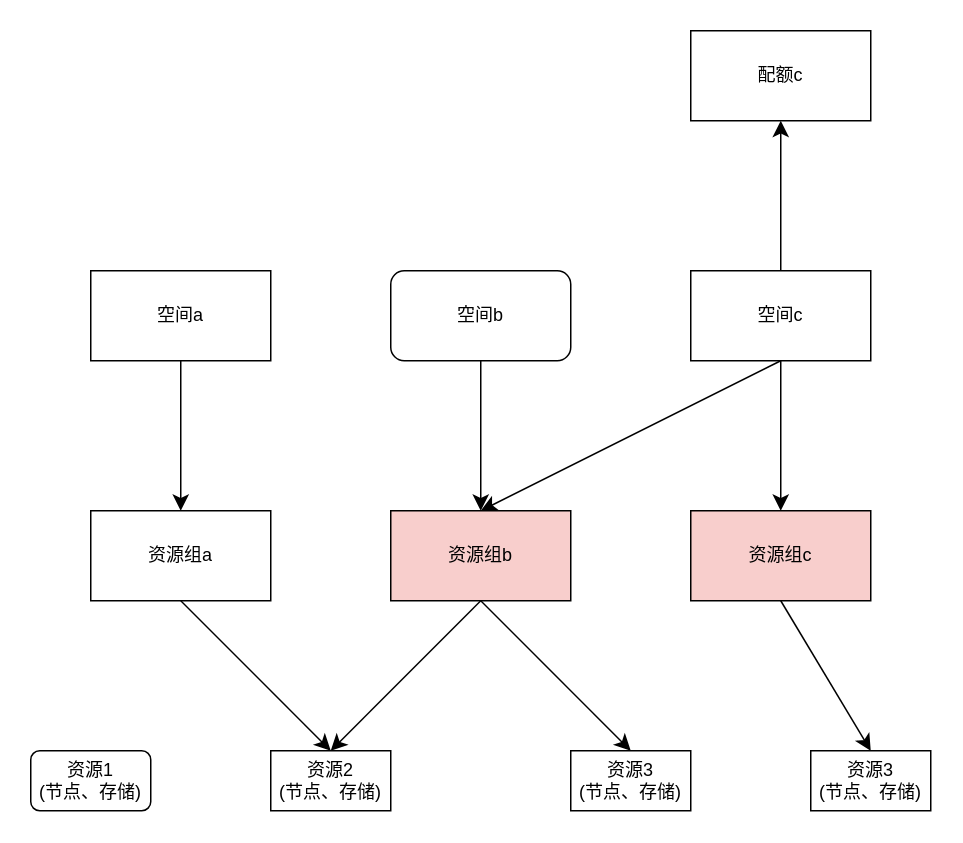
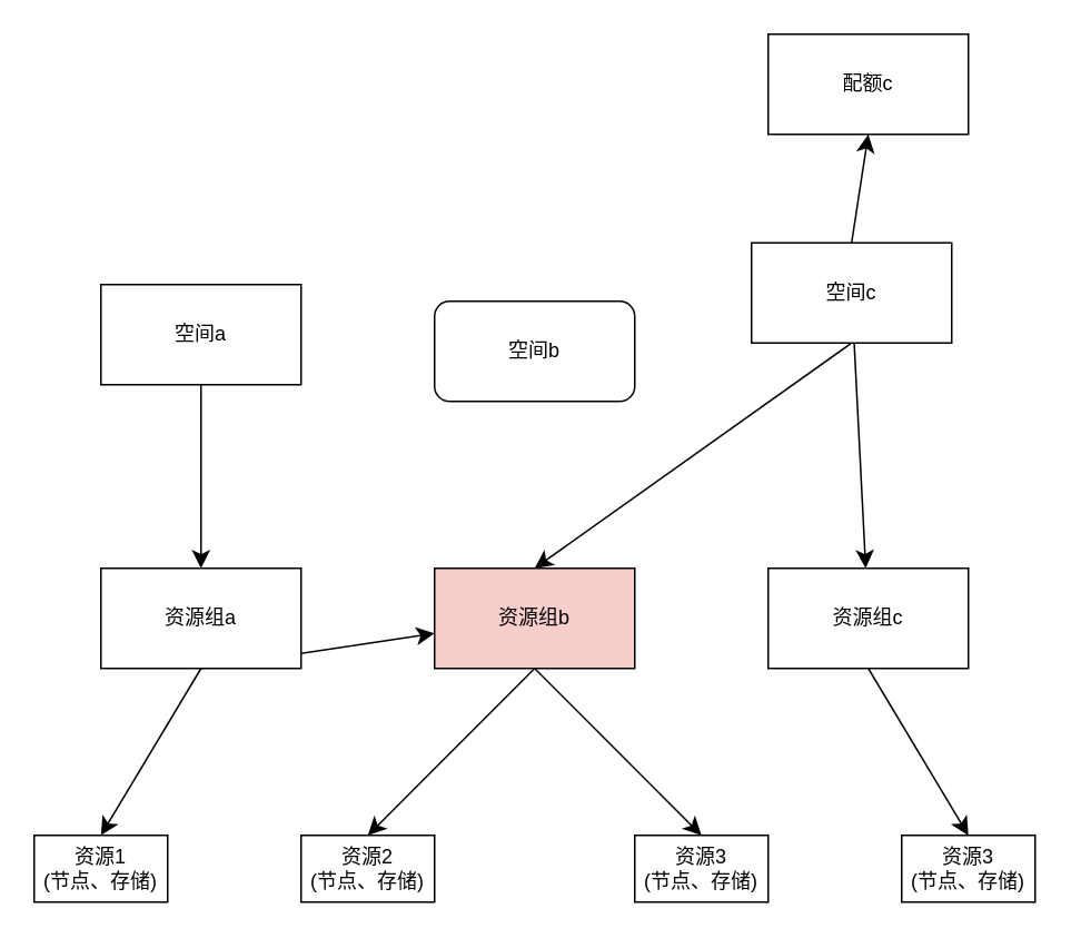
- <mxCell id="3" value="空间a" style="rounded=0;whiteSpace=wrap;html=1;" vertex="1" parent="1"><mxGeometry x="60" y="180" width="120" height="60" as="geometry" /></mxCell>
+ <mxCell id="3" value="空间a" style="rounded=0;whiteSpace=wrap;html=1;" vertex="1" parent="1"><mxGeometry x="60" y="170" width="120" height="60" as="geometry" /></mxCell>
- <mxCell id="9" value="空间c" style="rounded=0;whiteSpace=wrap;html=1;" vertex="1" parent="1"><mxGeometry x="460" y="180" width="120" height="60" as="geometry" /></mxCell>
+ <mxCell id="9" value="空间c" style="rounded=0;whiteSpace=wrap;html=1;" vertex="1" parent="1"><mxGeometry x="450" y="145" width="120" height="60" as="geometry" /></mxCell>
- <mxCell id="4" value="" style="edgeStyle=none;curved=1;rounded=0;orthogonalLoop=1;jettySize=auto;html=1;fontSize=12;startSize=8;endSize=8;" edge="1" parent="1" source="5" target="15"><mxGeometry relative="1" as="geometry" /></mxCell>
- <mxCell id="17" value="资源组c" style="rounded=0;whiteSpace=wrap;html=1;fillColor=#f8cecc;" vertex="1" parent="1"><mxGeometry x="460" y="340" width="120" height="60" as="geometry" /></mxCell>
+ <mxCell id="17" value="资源组c" style="rounded=0;whiteSpace=wrap;html=1;" vertex="1" parent="1"><mxGeometry x="460" y="340" width="120" height="60" as="geometry" /></mxCell>
+ <mxCell id="10" style="edgeStyle=none;curved=1;rounded=0;orthogonalLoop=1;jettySize=auto;html=1;exitX=0.5;exitY=1;exitDx=0;exitDy=0;entryX=0.5;entryY=0;entryDx=0;entryDy=0;fontSize=12;startSize=8;endSize=8;" edge="1" parent="1" source="12" target="18"><mxGeometry relative="1" as="geometry" /></mxCell>
- <mxCell id="11" style="edgeStyle=none;curved=1;rounded=0;orthogonalLoop=1;jettySize=auto;html=1;exitX=0.5;exitY=1;exitDx=0;exitDy=0;entryX=0.5;entryY=0;entryDx=0;entryDy=0;fontSize=12;startSize=8;endSize=8;" edge="1" parent="1" source="12" target="19"><mxGeometry relative="1" as="geometry" /></mxCell>
+ <mxCell id="11" style="edgeStyle=none;curved=1;rounded=0;orthogonalLoop=1;jettySize=auto;html=1;exitX=0.5;exitY=1;exitDx=0;exitDy=0;fontSize=12;startSize=8;endSize=8;" edge="1" parent="1" source="12" target="15"><mxGeometry relative="1" as="geometry" /></mxCell>
- <mxCell id="18" value="资源1&lt;br&gt;(节点、存储)" style="whiteSpace=wrap;html=1;rounded=1;" vertex="1" parent="1"><mxGeometry x="20" y="500" width="80" height="40" as="geometry" /></mxCell>
+ <mxCell id="18" value="资源1&lt;br&gt;(节点、存储)" style="rounded=0;whiteSpace=wrap;html=1;" vertex="1" parent="1"><mxGeometry x="20" y="500" width="80" height="40" as="geometry" /></mxCell>
